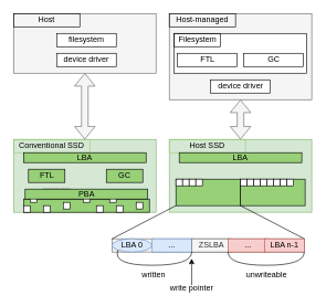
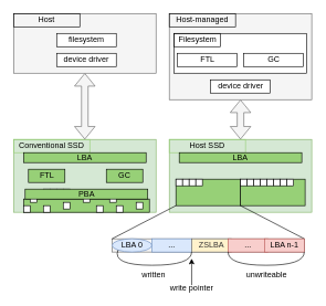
- <mxCell id="61" value="ZSLBA" style="rounded=0;whiteSpace=wrap;html=1;fillColor=#f5f5f5;strokeColor=#666666;fontColor=#333333;" vertex="1" parent="1"><mxGeometry x="288.75" y="360" width="60" height="20" as="geometry" /></mxCell>
+ <mxCell id="61" value="ZSLBA" style="rounded=0;whiteSpace=wrap;html=1;fillColor=#fff2cc;strokeColor=#666666;fontColor=#333333;" vertex="1" parent="1"><mxGeometry x="288.75" y="360" width="60" height="20" as="geometry" /></mxCell>
